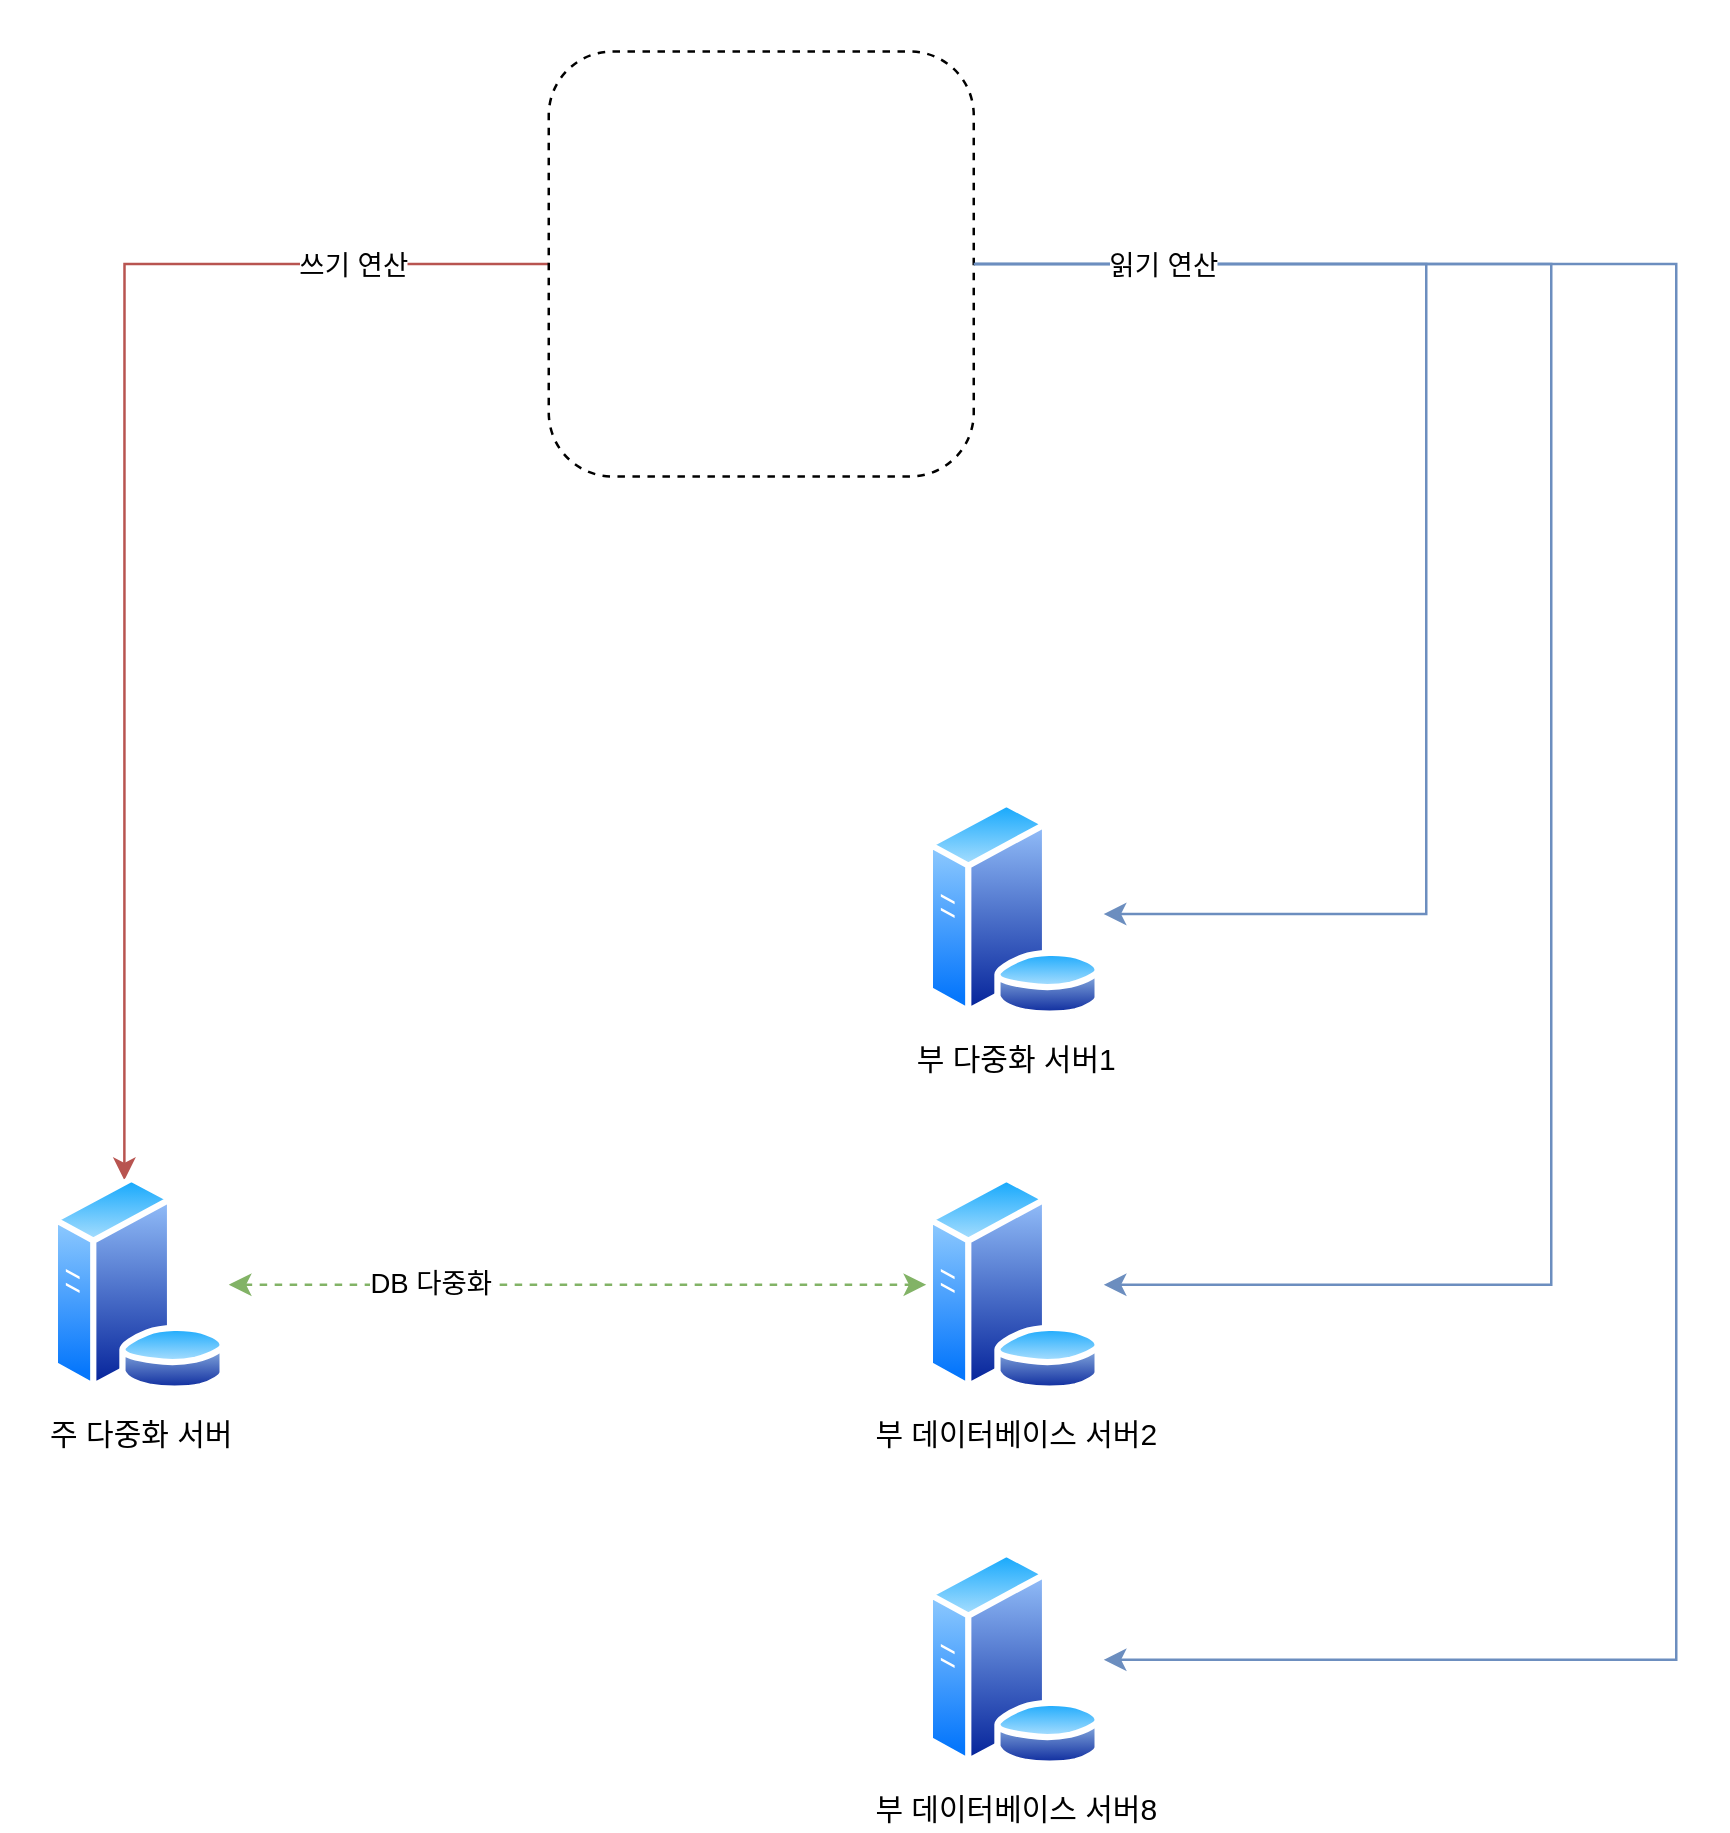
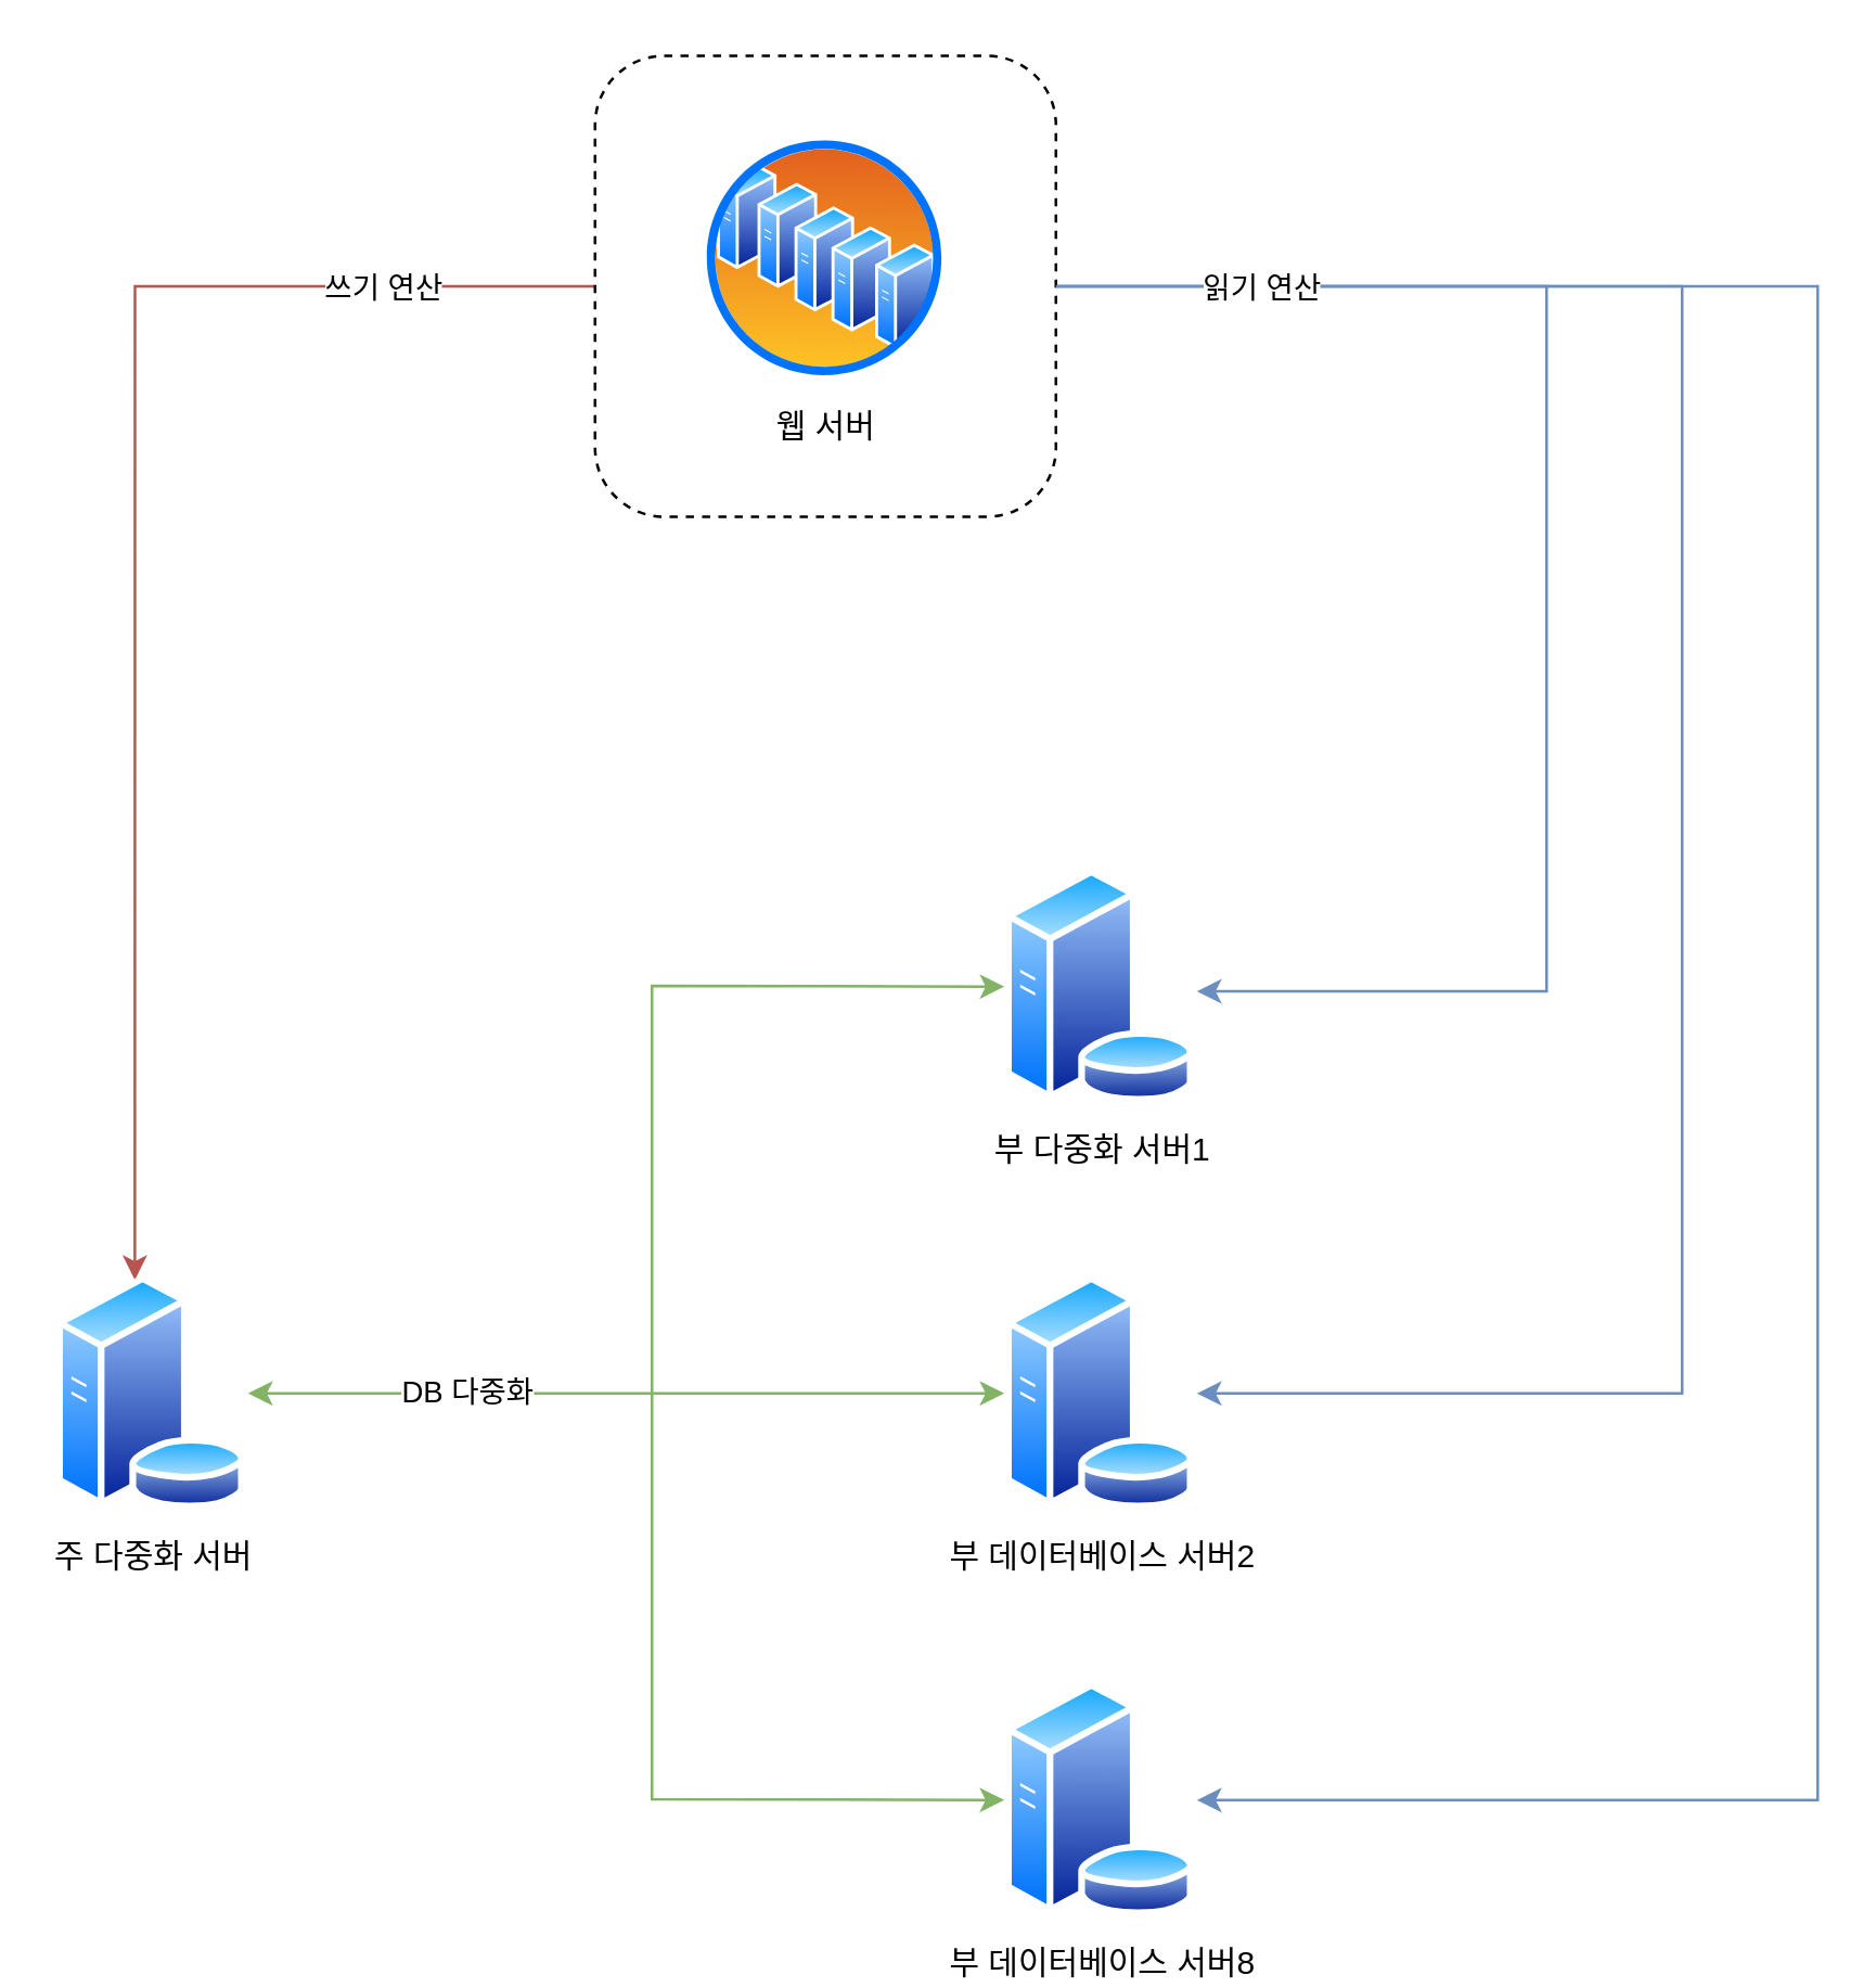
+ <mxCell id="7" value="웹 서버" style="image;aspect=fixed;perimeter=ellipsePerimeter;html=1;align=center;shadow=0;dashed=0;spacingTop=3;image=img/lib/active_directory/server_farm.svg;" vertex="1" parent="1"><mxGeometry x="259" y="50" width="90" height="90" as="geometry" /></mxCell>
+ <mxCell id="16" value="" style="endArrow=classic;startArrow=classic;html=1;rounded=0;entryX=0;entryY=0.5;entryDx=0;entryDy=0;exitX=0;exitY=0.5;exitDx=0;exitDy=0;fillColor=#d5e8d4;strokeColor=#82b366;" edge="1" parent="1" source="11" target="9"><mxGeometry width="50" height="50" relative="1" as="geometry"><mxPoint x="170" y="670" as="sourcePoint" /><mxPoint x="170" y="370" as="targetPoint" /><Array as="points"><mxPoint x="240" y="663" /><mxPoint x="240" y="363" /></Array></mxGeometry></mxCell>
- <mxCell id="14" value="" style="endArrow=classic;startArrow=classic;html=1;rounded=0;exitX=1;exitY=0.5;exitDx=0;exitDy=0;entryX=0;entryY=0.5;entryDx=0;entryDy=0;fillColor=#d5e8d4;strokeColor=#82b366;dashed=1;" edge="1" parent="1" source="8" target="10"><mxGeometry width="50" height="50" relative="1" as="geometry"><mxPoint x="180" y="520" as="sourcePoint" /><mxPoint x="230" y="470" as="targetPoint" /></mxGeometry></mxCell>
+ <mxCell id="14" value="" style="endArrow=classic;startArrow=classic;html=1;rounded=0;exitX=1;exitY=0.5;exitDx=0;exitDy=0;entryX=0;entryY=0.5;entryDx=0;entryDy=0;fillColor=#d5e8d4;strokeColor=#82b366;" edge="1" parent="1" source="8" target="10"><mxGeometry width="50" height="50" relative="1" as="geometry"><mxPoint x="180" y="520" as="sourcePoint" /><mxPoint x="230" y="470" as="targetPoint" /></mxGeometry></mxCell>
